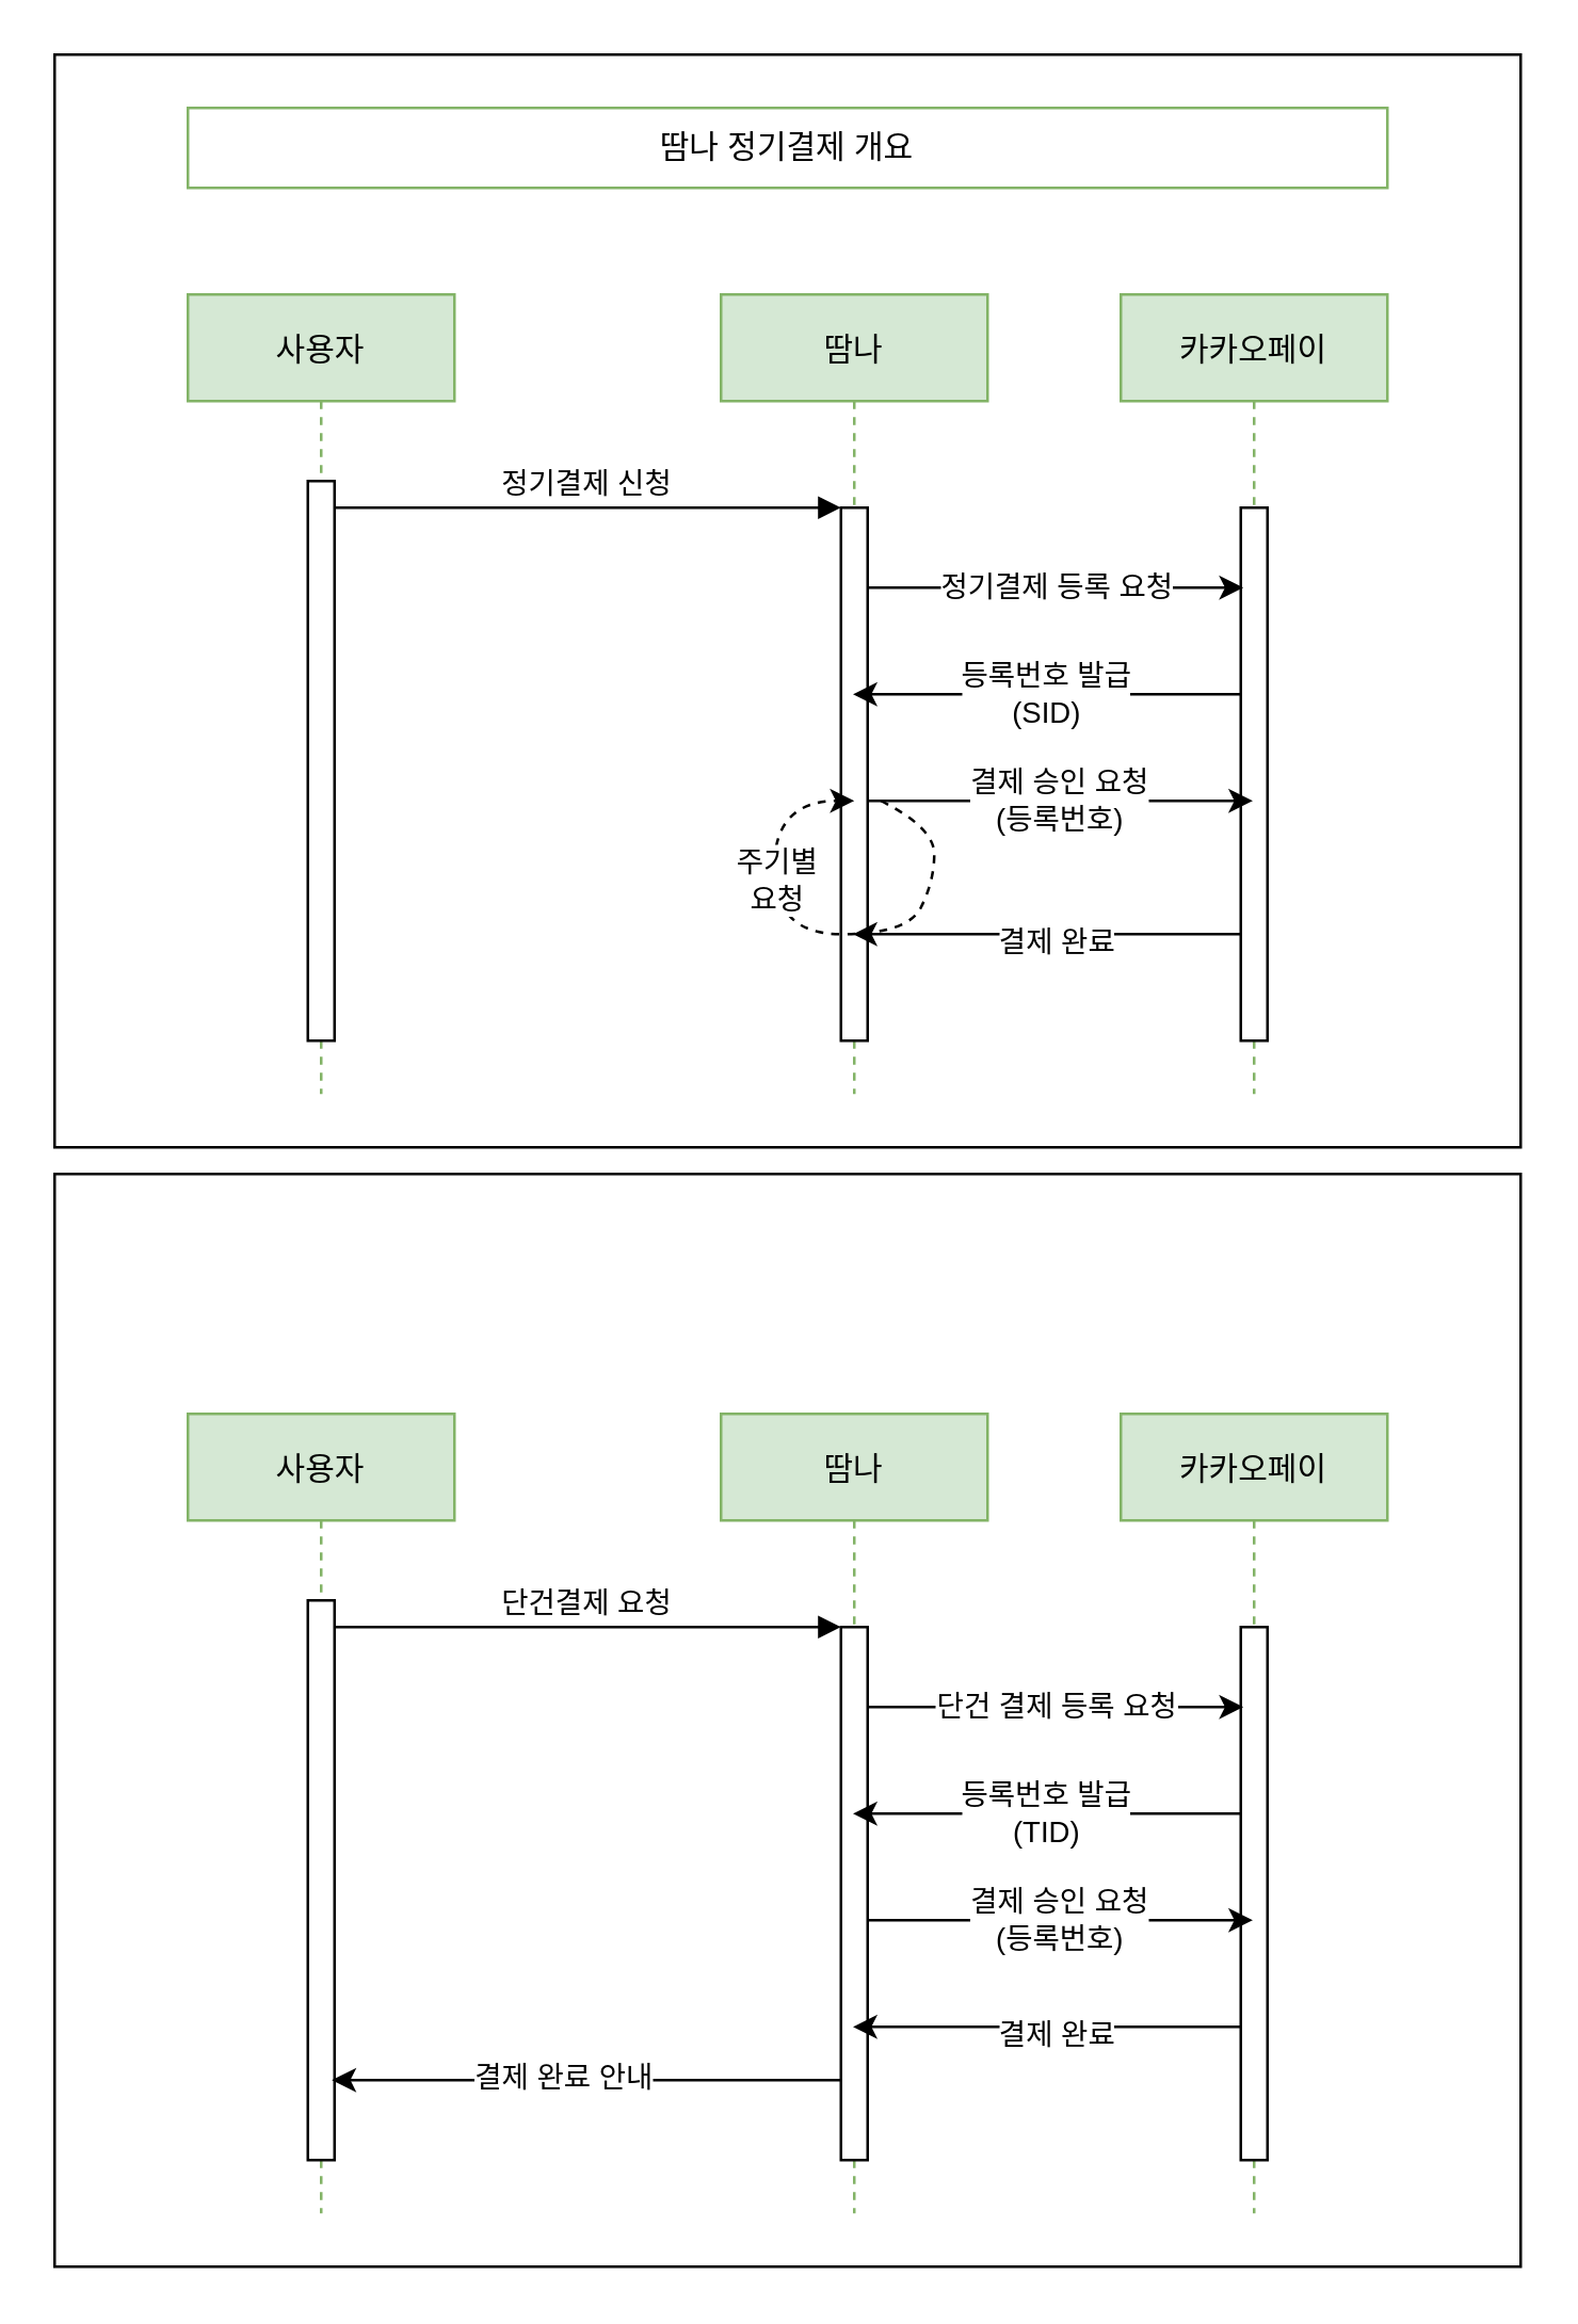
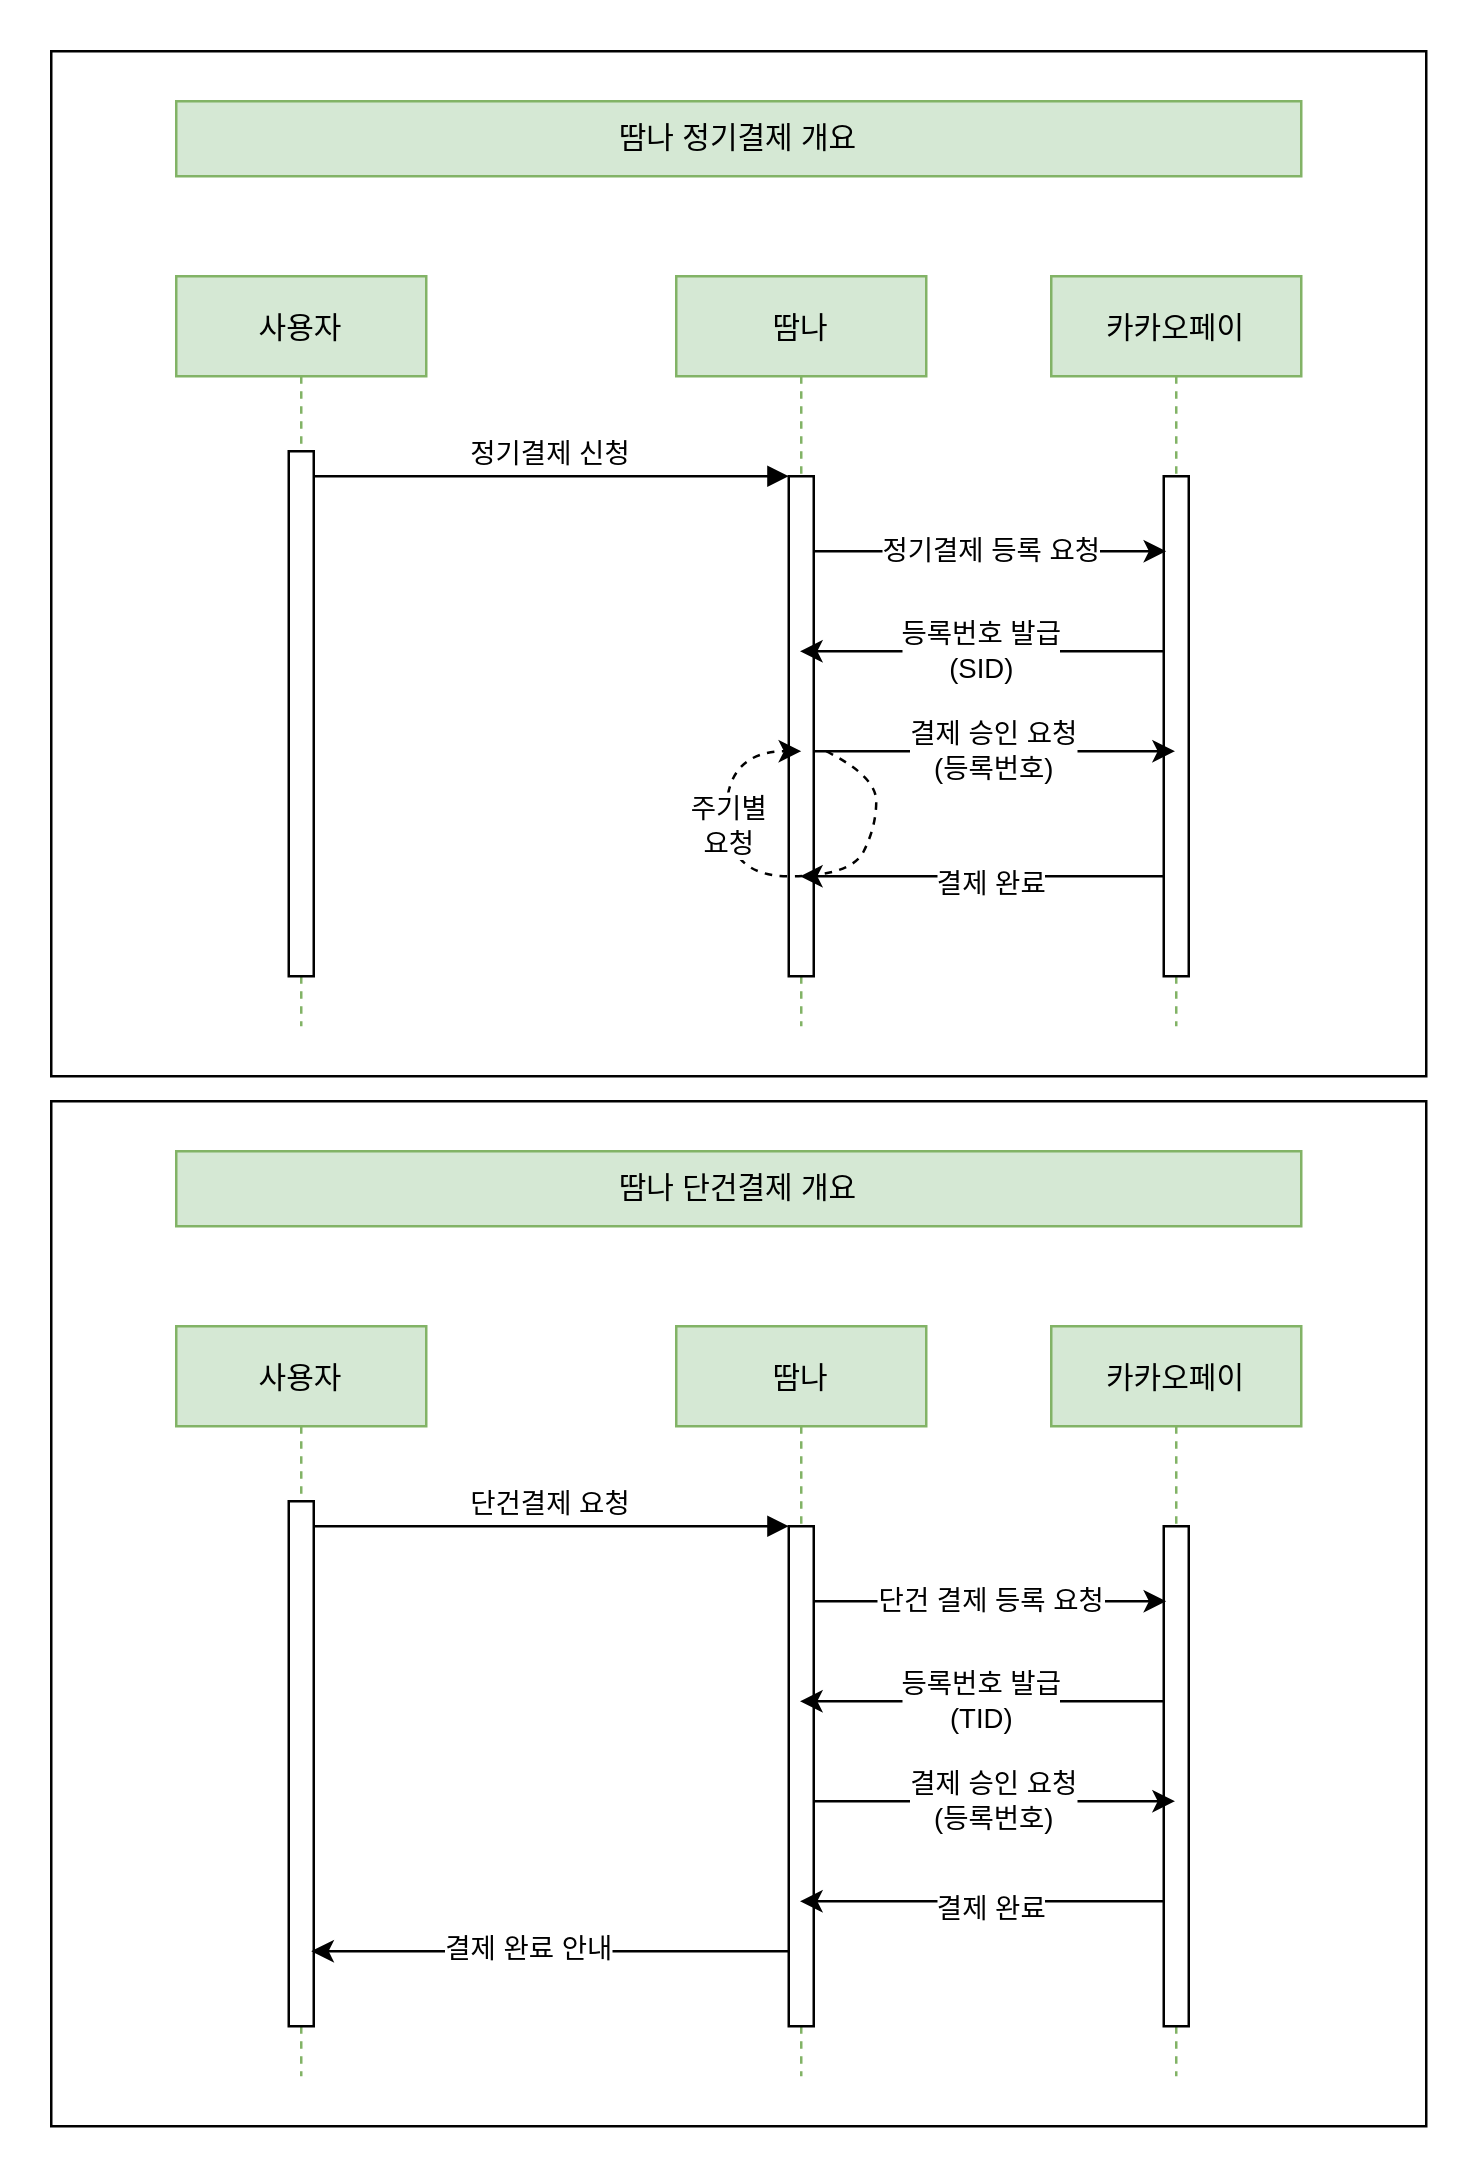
- <mxCell id="11" value="땀나 정기결제 개요" style="rounded=0;whiteSpace=wrap;html=1;fillColor=#ffffff;strokeColor=#82b366;" parent="1" vertex="1"><mxGeometry x="70" y="40" width="450" height="30" as="geometry" /></mxCell>
+ <mxCell id="11" value="땀나 정기결제 개요" style="rounded=0;whiteSpace=wrap;html=1;fillColor=#d5e8d4;strokeColor=#82b366;" parent="1" vertex="1"><mxGeometry x="70" y="40" width="450" height="30" as="geometry" /></mxCell>
+ <mxCell id="26" value="땀나 단건결제 개요" style="rounded=0;whiteSpace=wrap;html=1;fillColor=#d5e8d4;strokeColor=#82b366;" parent="1" vertex="1"><mxGeometry x="70" y="460" width="450" height="30" as="geometry" /></mxCell>
